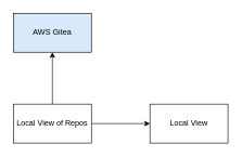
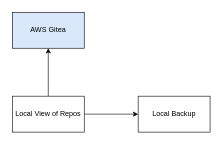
- <mxCell id="6" value="Local View" style="rounded=0;whiteSpace=wrap;html=1;" vertex="1" parent="1"><mxGeometry x="230" y="160" width="120" height="60" as="geometry" /></mxCell>
+ <mxCell id="6" value="Local Backup" style="rounded=0;whiteSpace=wrap;html=1;" vertex="1" parent="1"><mxGeometry x="230" y="160" width="120" height="60" as="geometry" /></mxCell>
